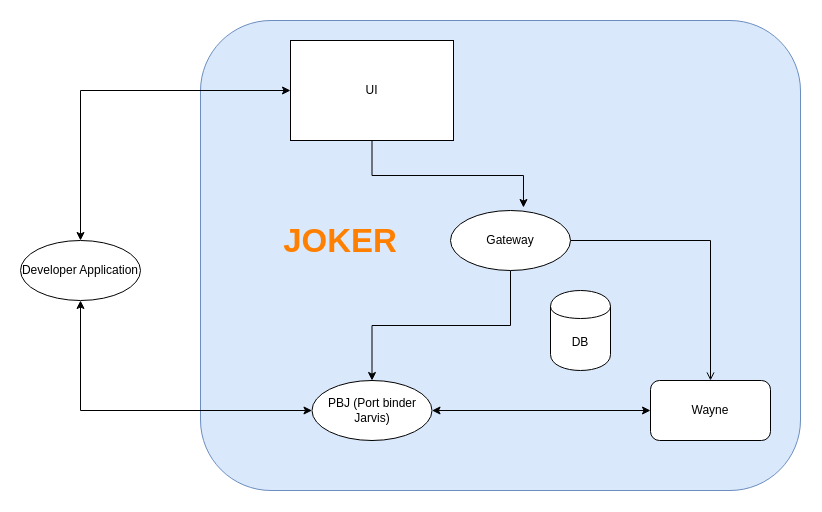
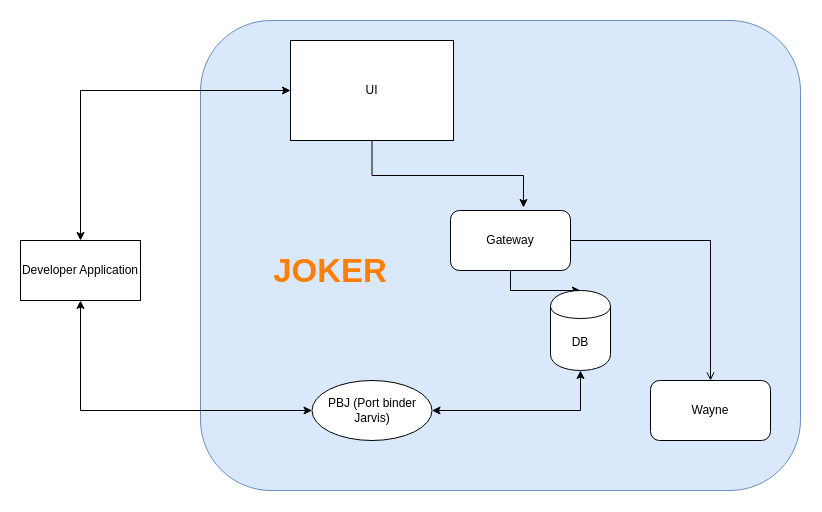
- <mxCell id="12" value="&lt;b&gt;&lt;font style=&quot;font-size: 33px&quot; color=&quot;#ff8000&quot;&gt;JOKER&lt;/font&gt;&lt;/b&gt;" style="text;html=1;strokeColor=none;fillColor=none;align=center;verticalAlign=middle;whiteSpace=wrap;rounded=0;" vertex="1" parent="1"><mxGeometry x="240" y="210" width="200" height="60" as="geometry" /></mxCell>
+ <mxCell id="12" value="&lt;b&gt;&lt;font style=&quot;font-size: 33px&quot; color=&quot;#ff8000&quot;&gt;JOKER&lt;/font&gt;&lt;/b&gt;" style="text;html=1;strokeColor=none;fillColor=none;align=center;verticalAlign=middle;whiteSpace=wrap;rounded=0;" vertex="1" parent="1"><mxGeometry x="230" y="240" width="200" height="60" as="geometry" /></mxCell>
- <mxCell id="7" value="Gateway&lt;br&gt;" style="ellipse;whiteSpace=wrap;html=1;" vertex="1" parent="1"><mxGeometry x="450" y="210" width="120" height="60" as="geometry" /></mxCell>
+ <mxCell id="7" value="Gateway&lt;br&gt;" style="rounded=1;whiteSpace=wrap;html=1;" vertex="1" parent="1"><mxGeometry x="450" y="210" width="120" height="60" as="geometry" /></mxCell>
- <mxCell id="15" value="Developer Application&lt;br&gt;" style="ellipse;whiteSpace=wrap;html=1;" vertex="1" parent="1"><mxGeometry x="20" y="240" width="120" height="60" as="geometry" /></mxCell>
+ <mxCell id="15" value="Developer Application&lt;br&gt;" style="rounded=0;whiteSpace=wrap;html=1;" vertex="1" parent="1"><mxGeometry x="20" y="240" width="120" height="60" as="geometry" /></mxCell>
- <mxCell id="5" style="edgeStyle=orthogonalEdgeStyle;rounded=0;orthogonalLoop=1;jettySize=auto;html=1;exitX=0.5;exitY=1;exitDx=0;exitDy=0;entryX=0.5;entryY=0;entryDx=0;entryDy=0;" edge="1" parent="1" source="7" target="9"><mxGeometry relative="1" as="geometry" /></mxCell>
+ <mxCell id="5" style="edgeStyle=orthogonalEdgeStyle;rounded=0;orthogonalLoop=1;jettySize=auto;html=1;exitX=0.5;exitY=1;exitDx=0;exitDy=0;" edge="1" parent="1" source="7" target="11"><mxGeometry relative="1" as="geometry" /></mxCell>
- <mxCell id="8" style="edgeStyle=orthogonalEdgeStyle;rounded=0;orthogonalLoop=1;jettySize=auto;html=1;exitX=1;exitY=0.5;exitDx=0;exitDy=0;startArrow=classic;startFill=1;" edge="1" parent="1" source="9" target="10"><mxGeometry relative="1" as="geometry" /></mxCell>
+ <mxCell id="8" style="edgeStyle=orthogonalEdgeStyle;rounded=0;orthogonalLoop=1;jettySize=auto;html=1;exitX=1;exitY=0.5;exitDx=0;exitDy=0;startArrow=classic;startFill=1;" edge="1" parent="1" source="9" target="11"><mxGeometry relative="1" as="geometry" /></mxCell>
